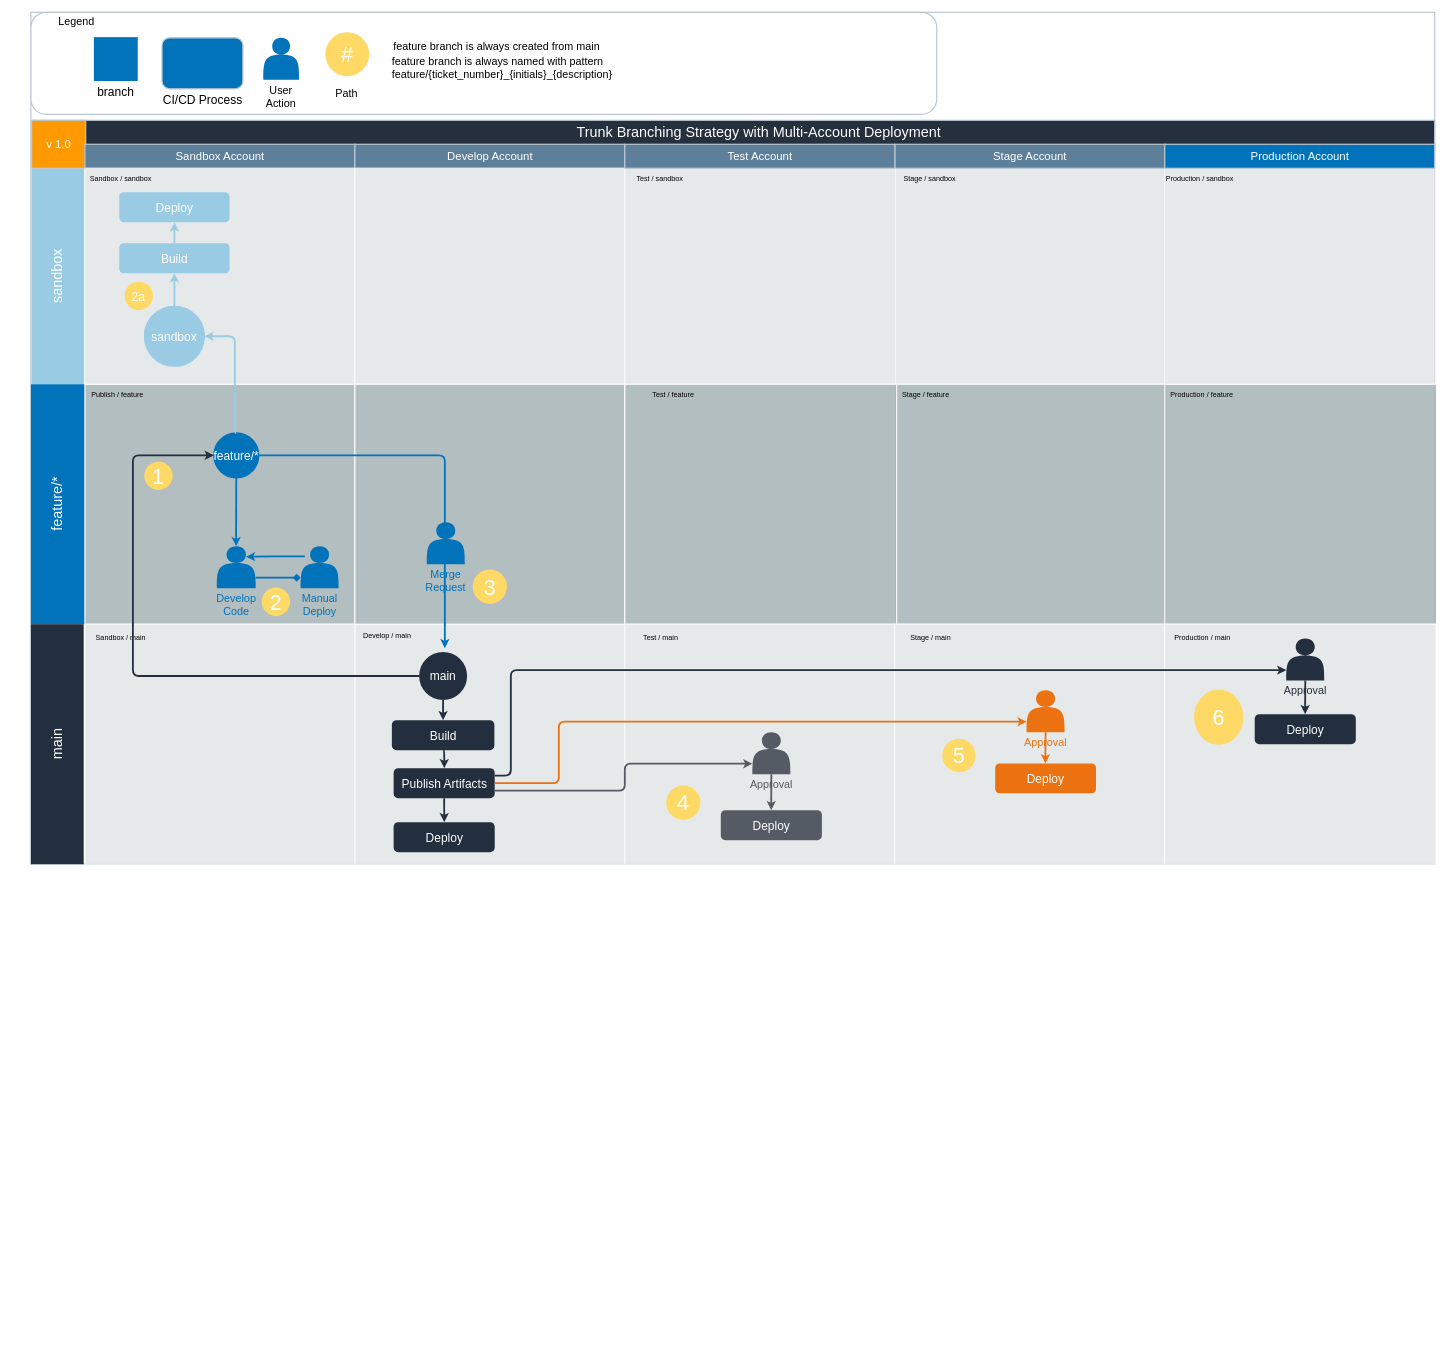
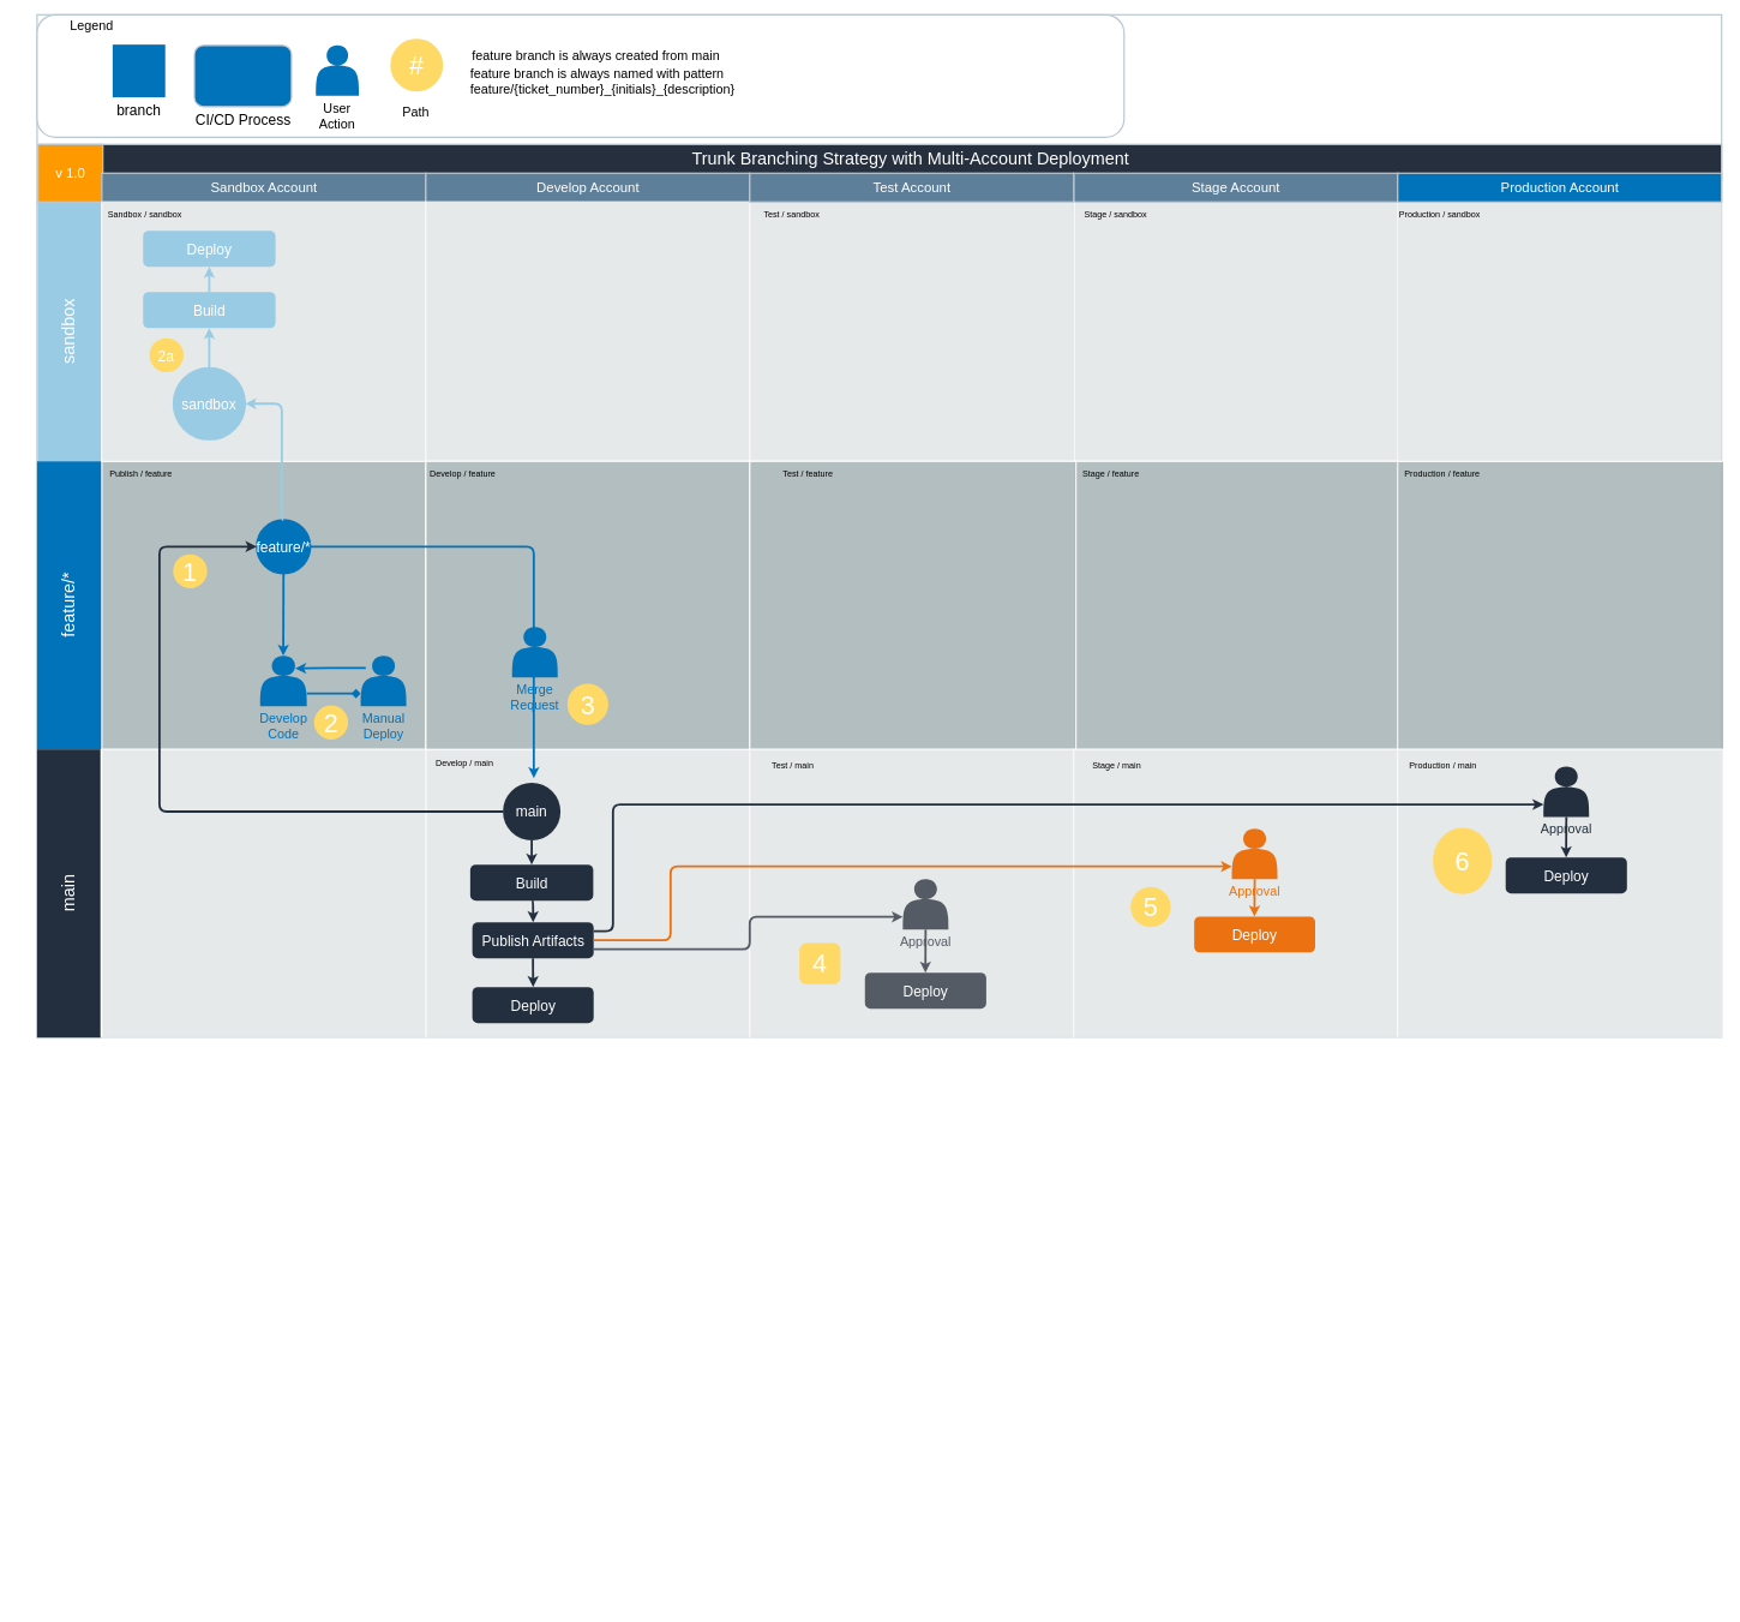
+ <mxCell id="69" value="&lt;font style=&quot;font-size: 12px&quot;&gt;Develop&lt;/font&gt;&lt;span style=&quot;font-size: 12px&quot;&gt;&amp;nbsp;/ feature&lt;/span&gt;" style="text;html=1;strokeColor=none;fillColor=none;align=center;verticalAlign=middle;whiteSpace=wrap;rounded=0;labelBackgroundColor=none;fontFamily=Helvetica;fontSize=18;fontColor=#000000;" parent="67" vertex="1"><mxGeometry x="3.932" width="95.37" height="30" as="geometry" /></mxCell>
- <mxCell id="80" value="&lt;font style=&quot;font-size: 12px&quot;&gt;Sandbox&lt;/font&gt;&lt;span style=&quot;font-size: 12px&quot;&gt;&amp;nbsp;/ main&lt;/span&gt;" style="text;html=1;strokeColor=none;fillColor=none;align=center;verticalAlign=middle;whiteSpace=wrap;rounded=0;labelBackgroundColor=none;fontFamily=Helvetica;fontSize=18;fontColor=#000000;" parent="78" vertex="1"><mxGeometry x="6.01" y="3.306" width="108.0" height="33.058" as="geometry" /></mxCell>
- <mxCell id="84" value="&lt;font style=&quot;font-size: 36px&quot;&gt;4&lt;/font&gt;" style="ellipse;whiteSpace=wrap;html=1;aspect=fixed;fontFamily=Helvetica;fontSize=20;fontColor=#FFFFFF;strokeColor=#FFD966;strokeWidth=2;fillColor=#FFD966;" parent="81" vertex="1"><mxGeometry x="70.0" y="270.0" width="55" height="55" as="geometry" /></mxCell>
+ <mxCell id="84" value="&lt;font style=&quot;font-size: 36px&quot;&gt;4&lt;/font&gt;" style="whiteSpace=wrap;html=1;aspect=fixed;fontFamily=Helvetica;fontSize=20;fontColor=#FFFFFF;strokeColor=#FFD966;strokeWidth=2;fillColor=#FFD966;rounded=1;" parent="81" vertex="1"><mxGeometry x="70.0" y="270.0" width="55" height="55" as="geometry" /></mxCell>
